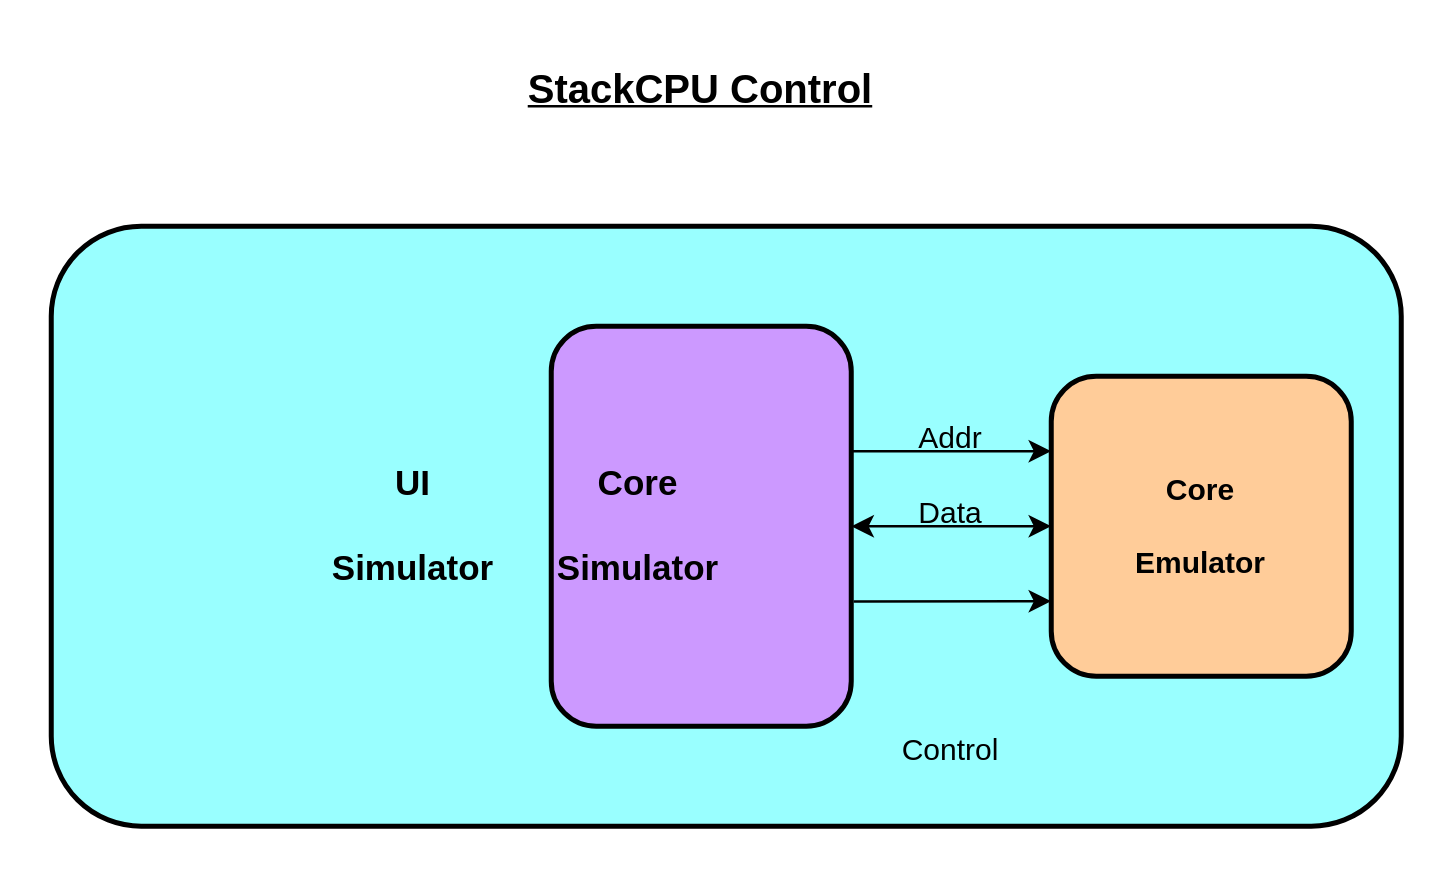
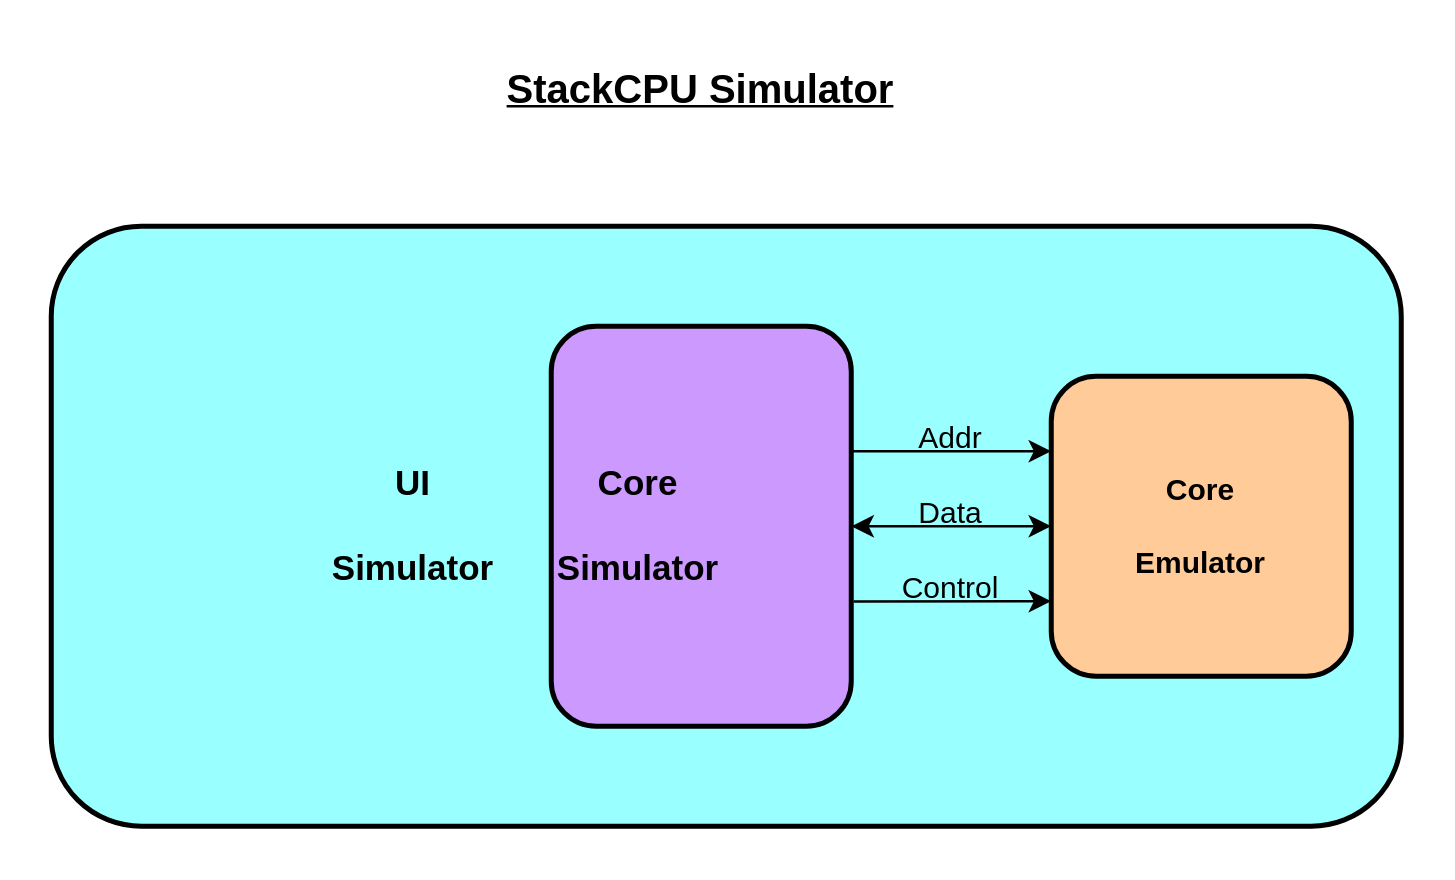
- <mxCell id="2" value="&lt;b&gt;&lt;u&gt;&lt;font style=&quot;font-size: 16px;&quot;&gt;StackCPU Control&lt;/font&gt;&lt;/u&gt;&lt;/b&gt;" style="text;html=1;align=center;verticalAlign=middle;whiteSpace=wrap;rounded=0;" vertex="1" parent="1"><mxGeometry x="195" y="20" width="170" height="30" as="geometry" /></mxCell>
+ <mxCell id="2" value="&lt;b&gt;&lt;u&gt;&lt;font style=&quot;font-size: 16px;&quot;&gt;StackCPU Simulator&lt;/font&gt;&lt;/u&gt;&lt;/b&gt;" style="text;html=1;align=center;verticalAlign=middle;whiteSpace=wrap;rounded=0;" vertex="1" parent="1"><mxGeometry x="195" y="20" width="170" height="30" as="geometry" /></mxCell>
- <mxCell id="14" value="Control" style="text;html=1;align=center;verticalAlign=middle;whiteSpace=wrap;rounded=0;" vertex="1" parent="1"><mxGeometry x="350" y="285" width="60" height="30" as="geometry" /></mxCell>
+ <mxCell id="14" value="Control" style="text;html=1;align=center;verticalAlign=middle;whiteSpace=wrap;rounded=0;" vertex="1" parent="1"><mxGeometry x="350" y="220" width="60" height="30" as="geometry" /></mxCell>
